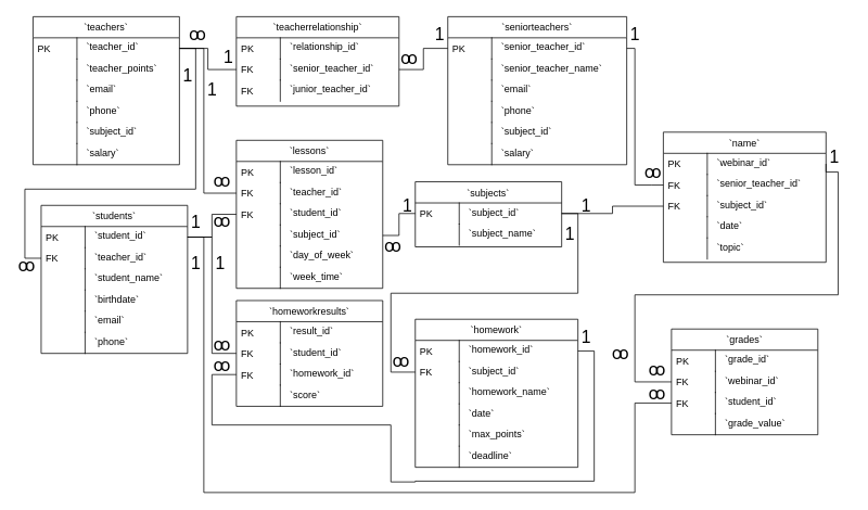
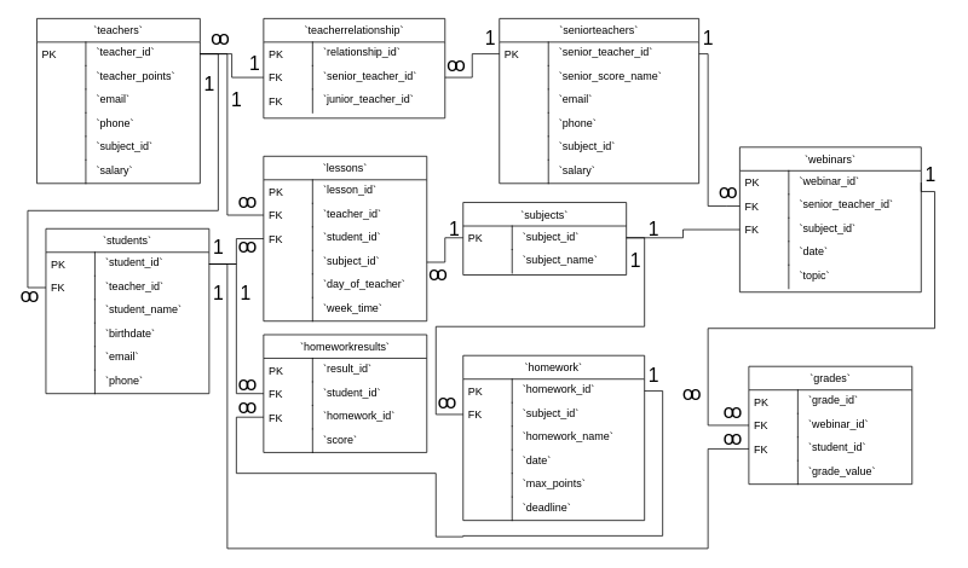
- <mxCell id="49" value="`senior_teacher_name`" style="shape=partialRectangle;top=0;left=0;right=0;bottom=0;align=left;verticalAlign=top;spacingTop=-2;fillColor=none;spacingLeft=64;spacingRight=4;overflow=hidden;rotatable=0;points=[[0,0.5],[1,0.5]];portConstraint=eastwest;dropTarget=0;" vertex="1" parent="46"><mxGeometry y="52" width="220" height="26" as="geometry" /></mxCell>
+ <mxCell id="49" value="`senior_score_name`" style="shape=partialRectangle;top=0;left=0;right=0;bottom=0;align=left;verticalAlign=top;spacingTop=-2;fillColor=none;spacingLeft=64;spacingRight=4;overflow=hidden;rotatable=0;points=[[0,0.5],[1,0.5]];portConstraint=eastwest;dropTarget=0;" vertex="1" parent="46"><mxGeometry y="52" width="220" height="26" as="geometry" /></mxCell>
- <mxCell id="97" value="`name`" style="swimlane;fontStyle=0;childLayout=stackLayout;horizontal=1;startSize=26;fillColor=default;horizontalStack=0;resizeParent=1;resizeLast=0;collapsible=1;marginBottom=0;swimlaneFillColor=default;align=center;" vertex="1" parent="1"><mxGeometry x="815" y="162" width="200" height="160" as="geometry" /></mxCell>
+ <mxCell id="97" value="`webinars`" style="swimlane;fontStyle=0;childLayout=stackLayout;horizontal=1;startSize=26;fillColor=default;horizontalStack=0;resizeParent=1;resizeLast=0;collapsible=1;marginBottom=0;swimlaneFillColor=default;align=center;" vertex="1" parent="1"><mxGeometry x="815" y="162" width="200" height="160" as="geometry" /></mxCell>
- <mxCell id="42" value="`day_of_week`" style="shape=partialRectangle;top=0;left=0;right=0;bottom=0;align=left;verticalAlign=top;spacingTop=-2;fillColor=none;spacingLeft=64;spacingRight=4;overflow=hidden;rotatable=0;points=[[0,0.5],[1,0.5]];portConstraint=eastwest;dropTarget=0;" vertex="1" parent="33"><mxGeometry y="130" width="180" height="26" as="geometry" /></mxCell>
+ <mxCell id="42" value="`day_of_teacher`" style="shape=partialRectangle;top=0;left=0;right=0;bottom=0;align=left;verticalAlign=top;spacingTop=-2;fillColor=none;spacingLeft=64;spacingRight=4;overflow=hidden;rotatable=0;points=[[0,0.5],[1,0.5]];portConstraint=eastwest;dropTarget=0;" vertex="1" parent="33"><mxGeometry y="130" width="180" height="26" as="geometry" /></mxCell>
